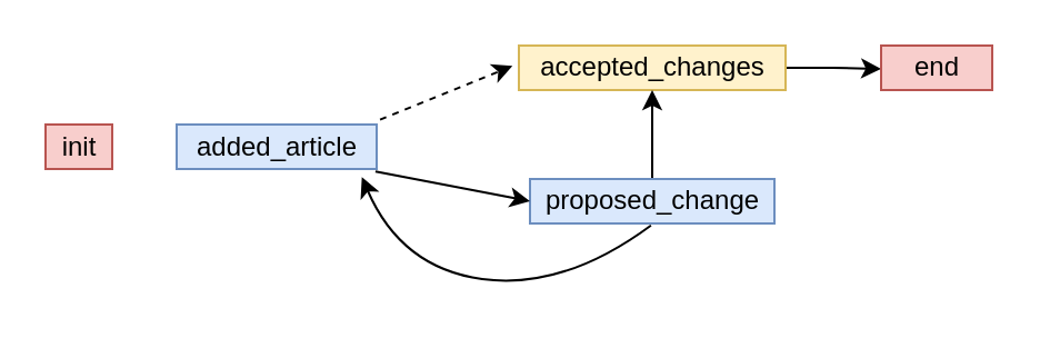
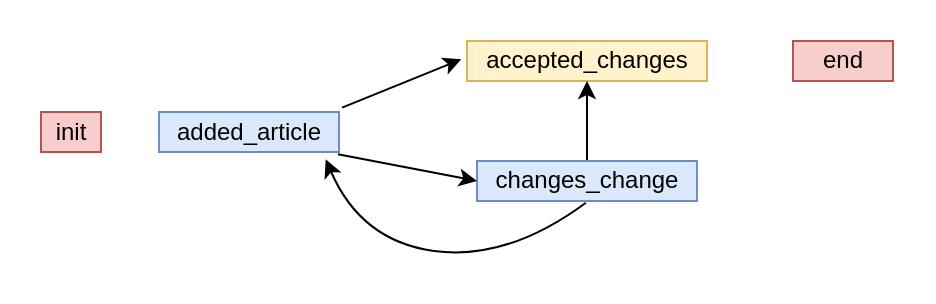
- <mxCell id="5" style="edgeStyle=orthogonalEdgeStyle;rounded=0;orthogonalLoop=1;jettySize=auto;html=1;entryX=0.001;entryY=0.525;entryDx=0;entryDy=0;entryPerimeter=0;" parent="1" source="6" target="7" edge="1"><mxGeometry relative="1" as="geometry"><mxPoint x="393" y="20" as="targetPoint" /></mxGeometry></mxCell>
- <mxCell id="2" style="edgeStyle=none;rounded=0;orthogonalLoop=1;jettySize=auto;html=1;entryX=-0.024;entryY=0.458;entryDx=0;entryDy=0;entryPerimeter=0;exitX=1.017;exitY=-0.108;exitDx=0;exitDy=0;exitPerimeter=0;dashed=1;" parent="1" source="3" target="6" edge="1"><mxGeometry relative="1" as="geometry" /></mxCell>
+ <mxCell id="2" style="edgeStyle=none;rounded=0;orthogonalLoop=1;jettySize=auto;html=1;entryX=-0.024;entryY=0.458;entryDx=0;entryDy=0;entryPerimeter=0;exitX=1.017;exitY=-0.108;exitDx=0;exitDy=0;exitPerimeter=0;" parent="1" source="3" target="6" edge="1"><mxGeometry relative="1" as="geometry" /></mxCell>
- <mxCell id="9" value="proposed_change" style="text;html=1;align=center;verticalAlign=middle;resizable=0;points=[];autosize=1;strokeColor=#6c8ebf;fillColor=#dae8fc;" parent="1" vertex="1"><mxGeometry x="238" y="80" width="110" height="20" as="geometry" /></mxCell>
+ <mxCell id="9" value="changes_change" style="text;html=1;align=center;verticalAlign=middle;resizable=0;points=[];autosize=1;strokeColor=#6c8ebf;fillColor=#dae8fc;" parent="1" vertex="1"><mxGeometry x="238" y="80" width="110" height="20" as="geometry" /></mxCell>
